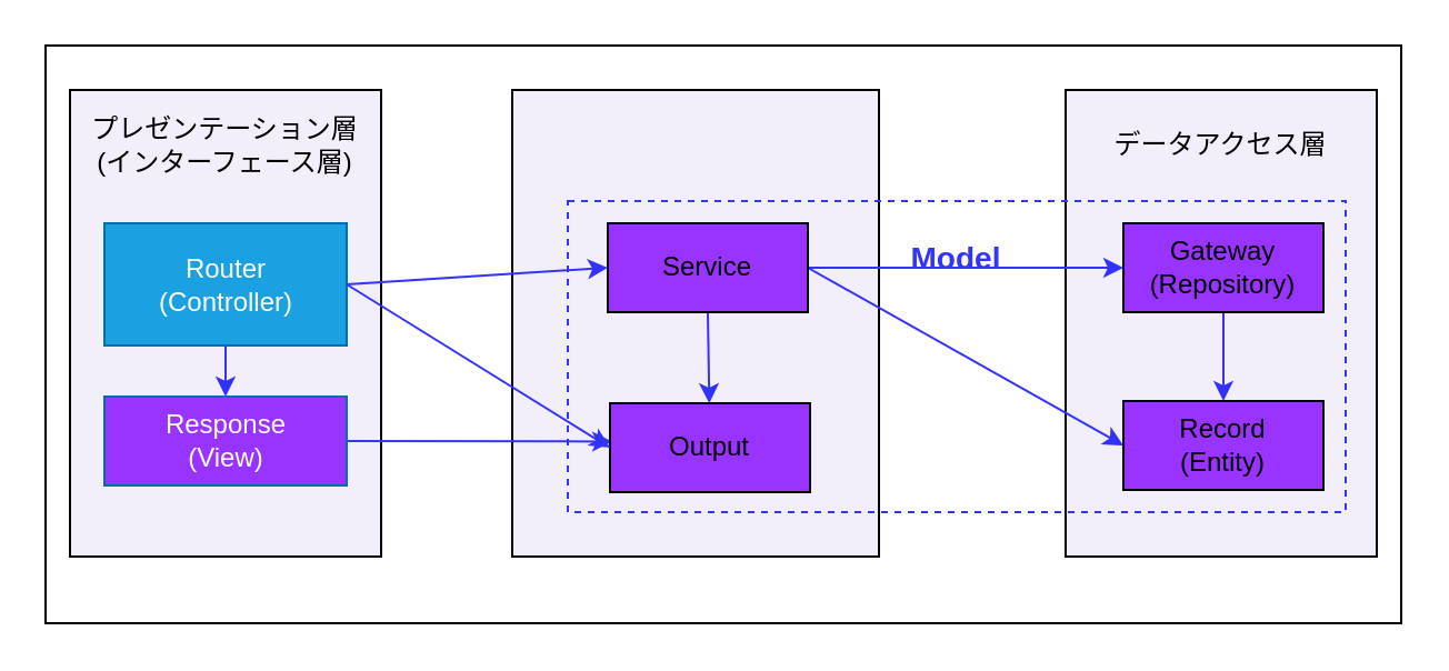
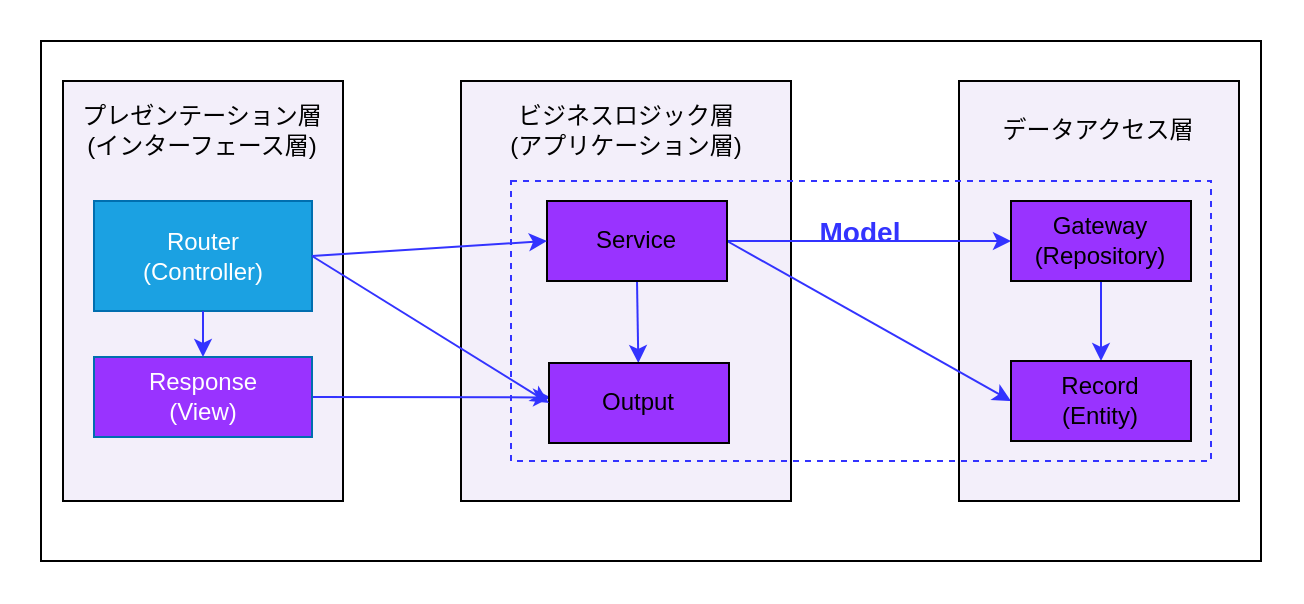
+ <mxCell id="6" value="ビジネスロジック層&lt;br&gt;(アプリケーション層)" style="text;html=1;strokeColor=none;fillColor=none;align=center;verticalAlign=middle;whiteSpace=wrap;rounded=0;fontColor=#000000;" vertex="1" parent="2"><mxGeometry x="217.5" y="30" width="150" height="30" as="geometry" /></mxCell>
